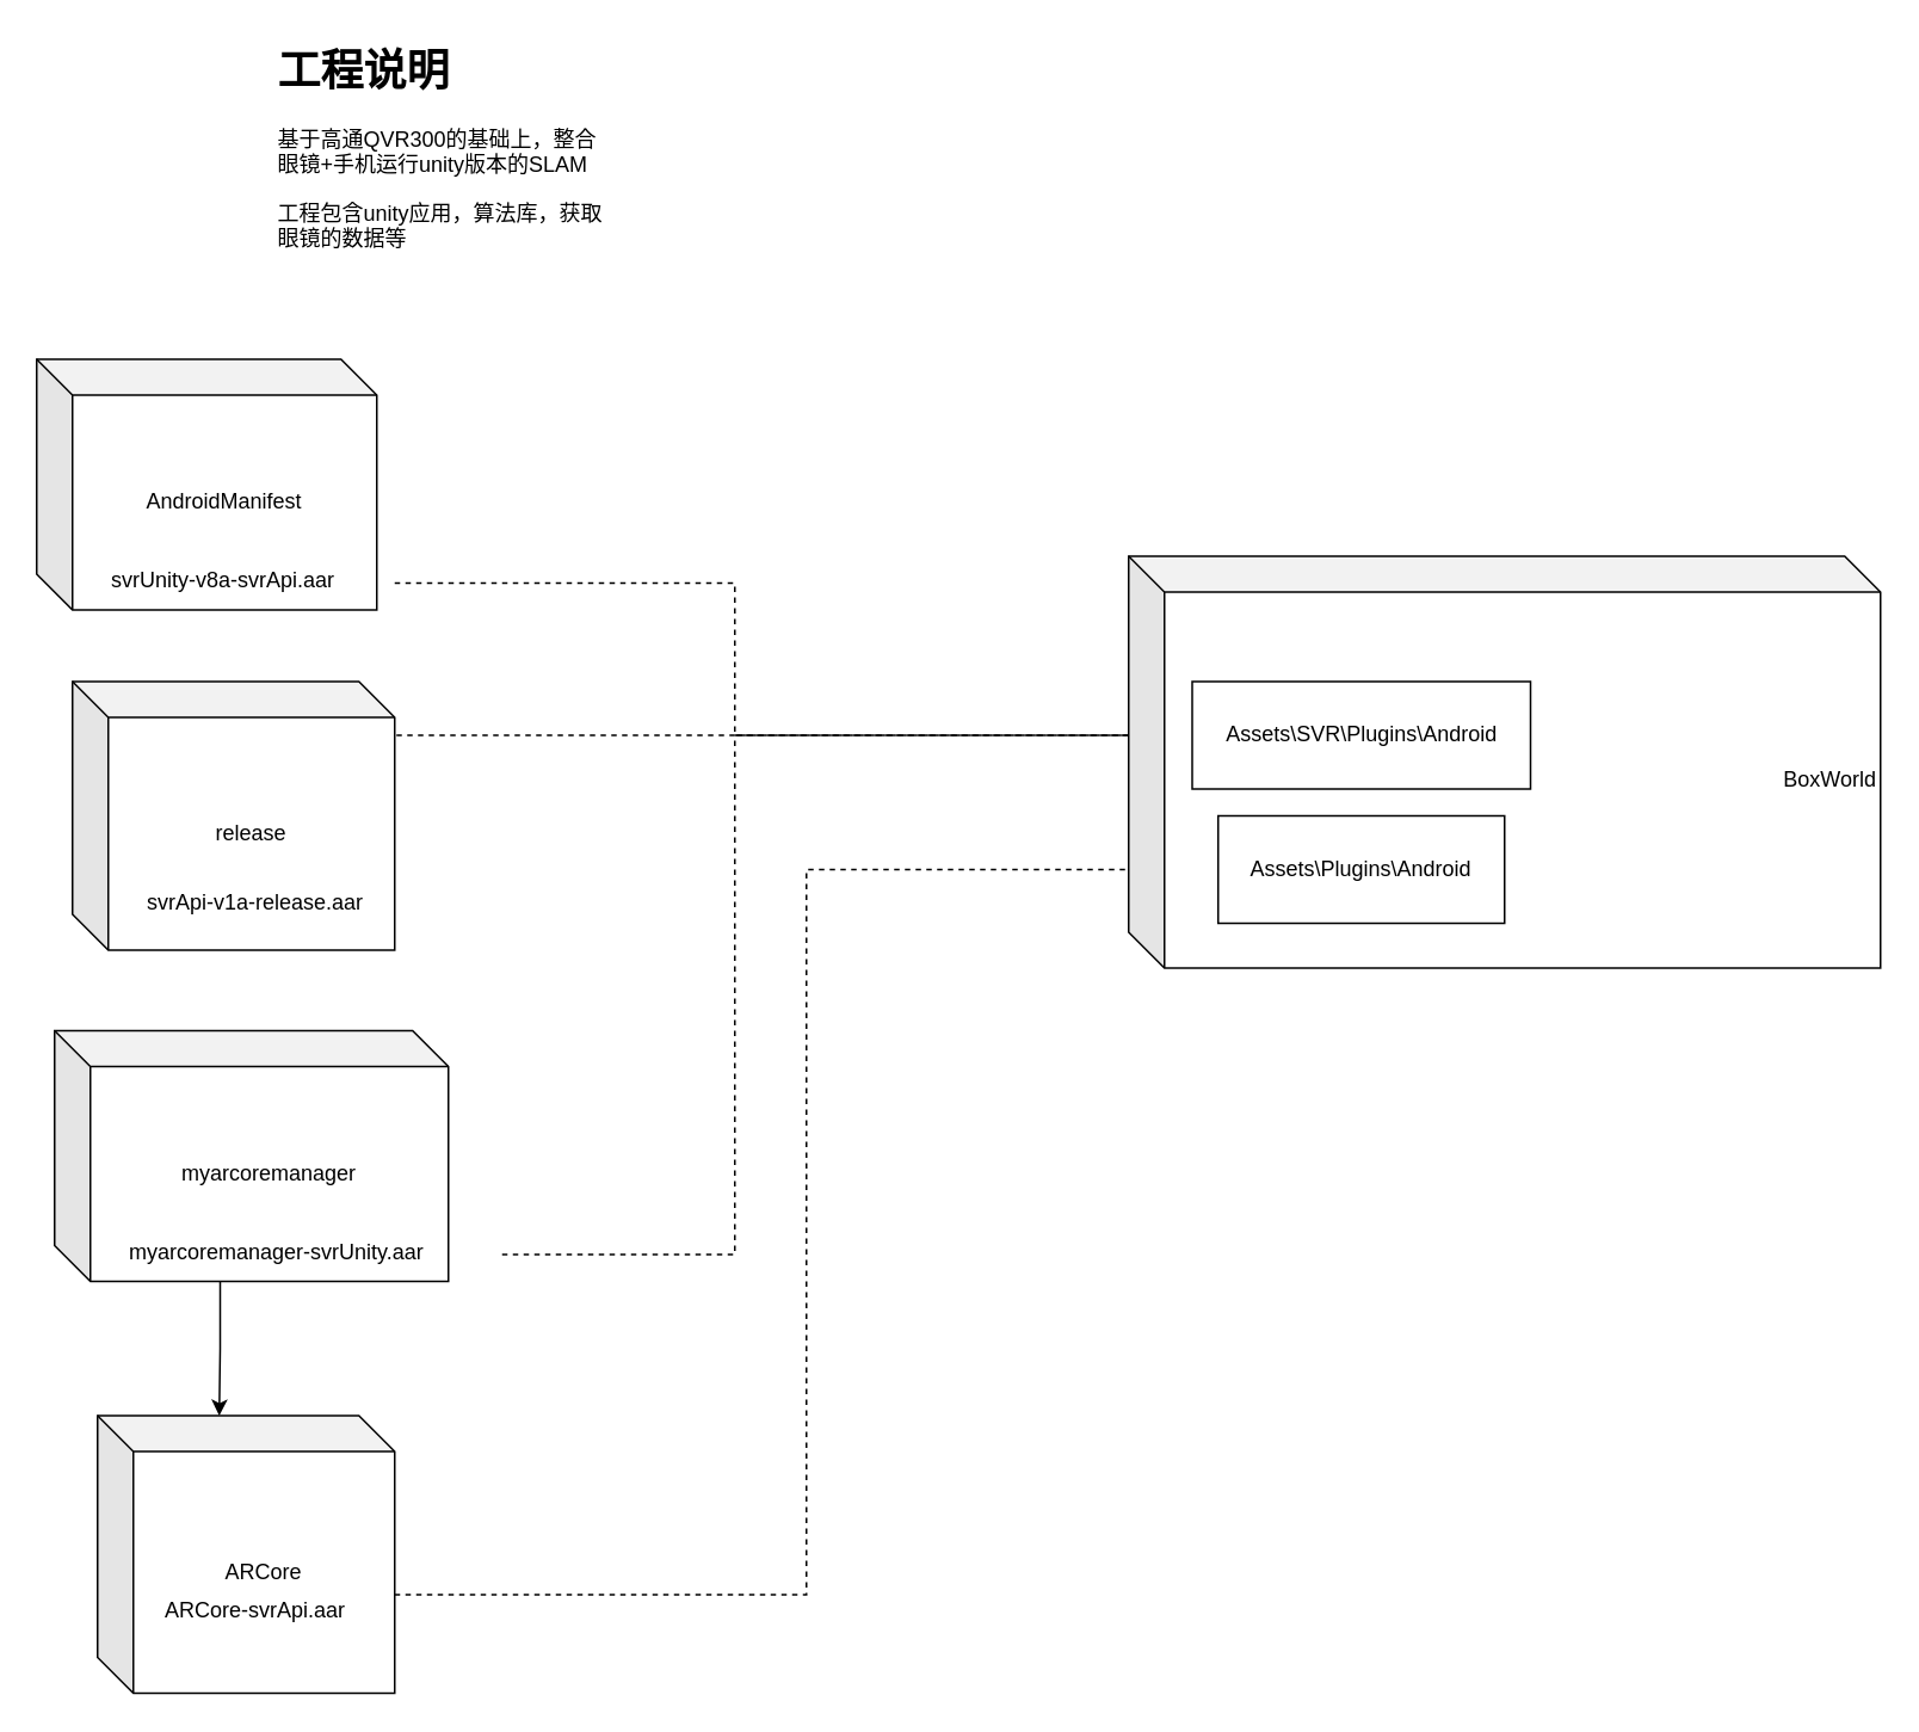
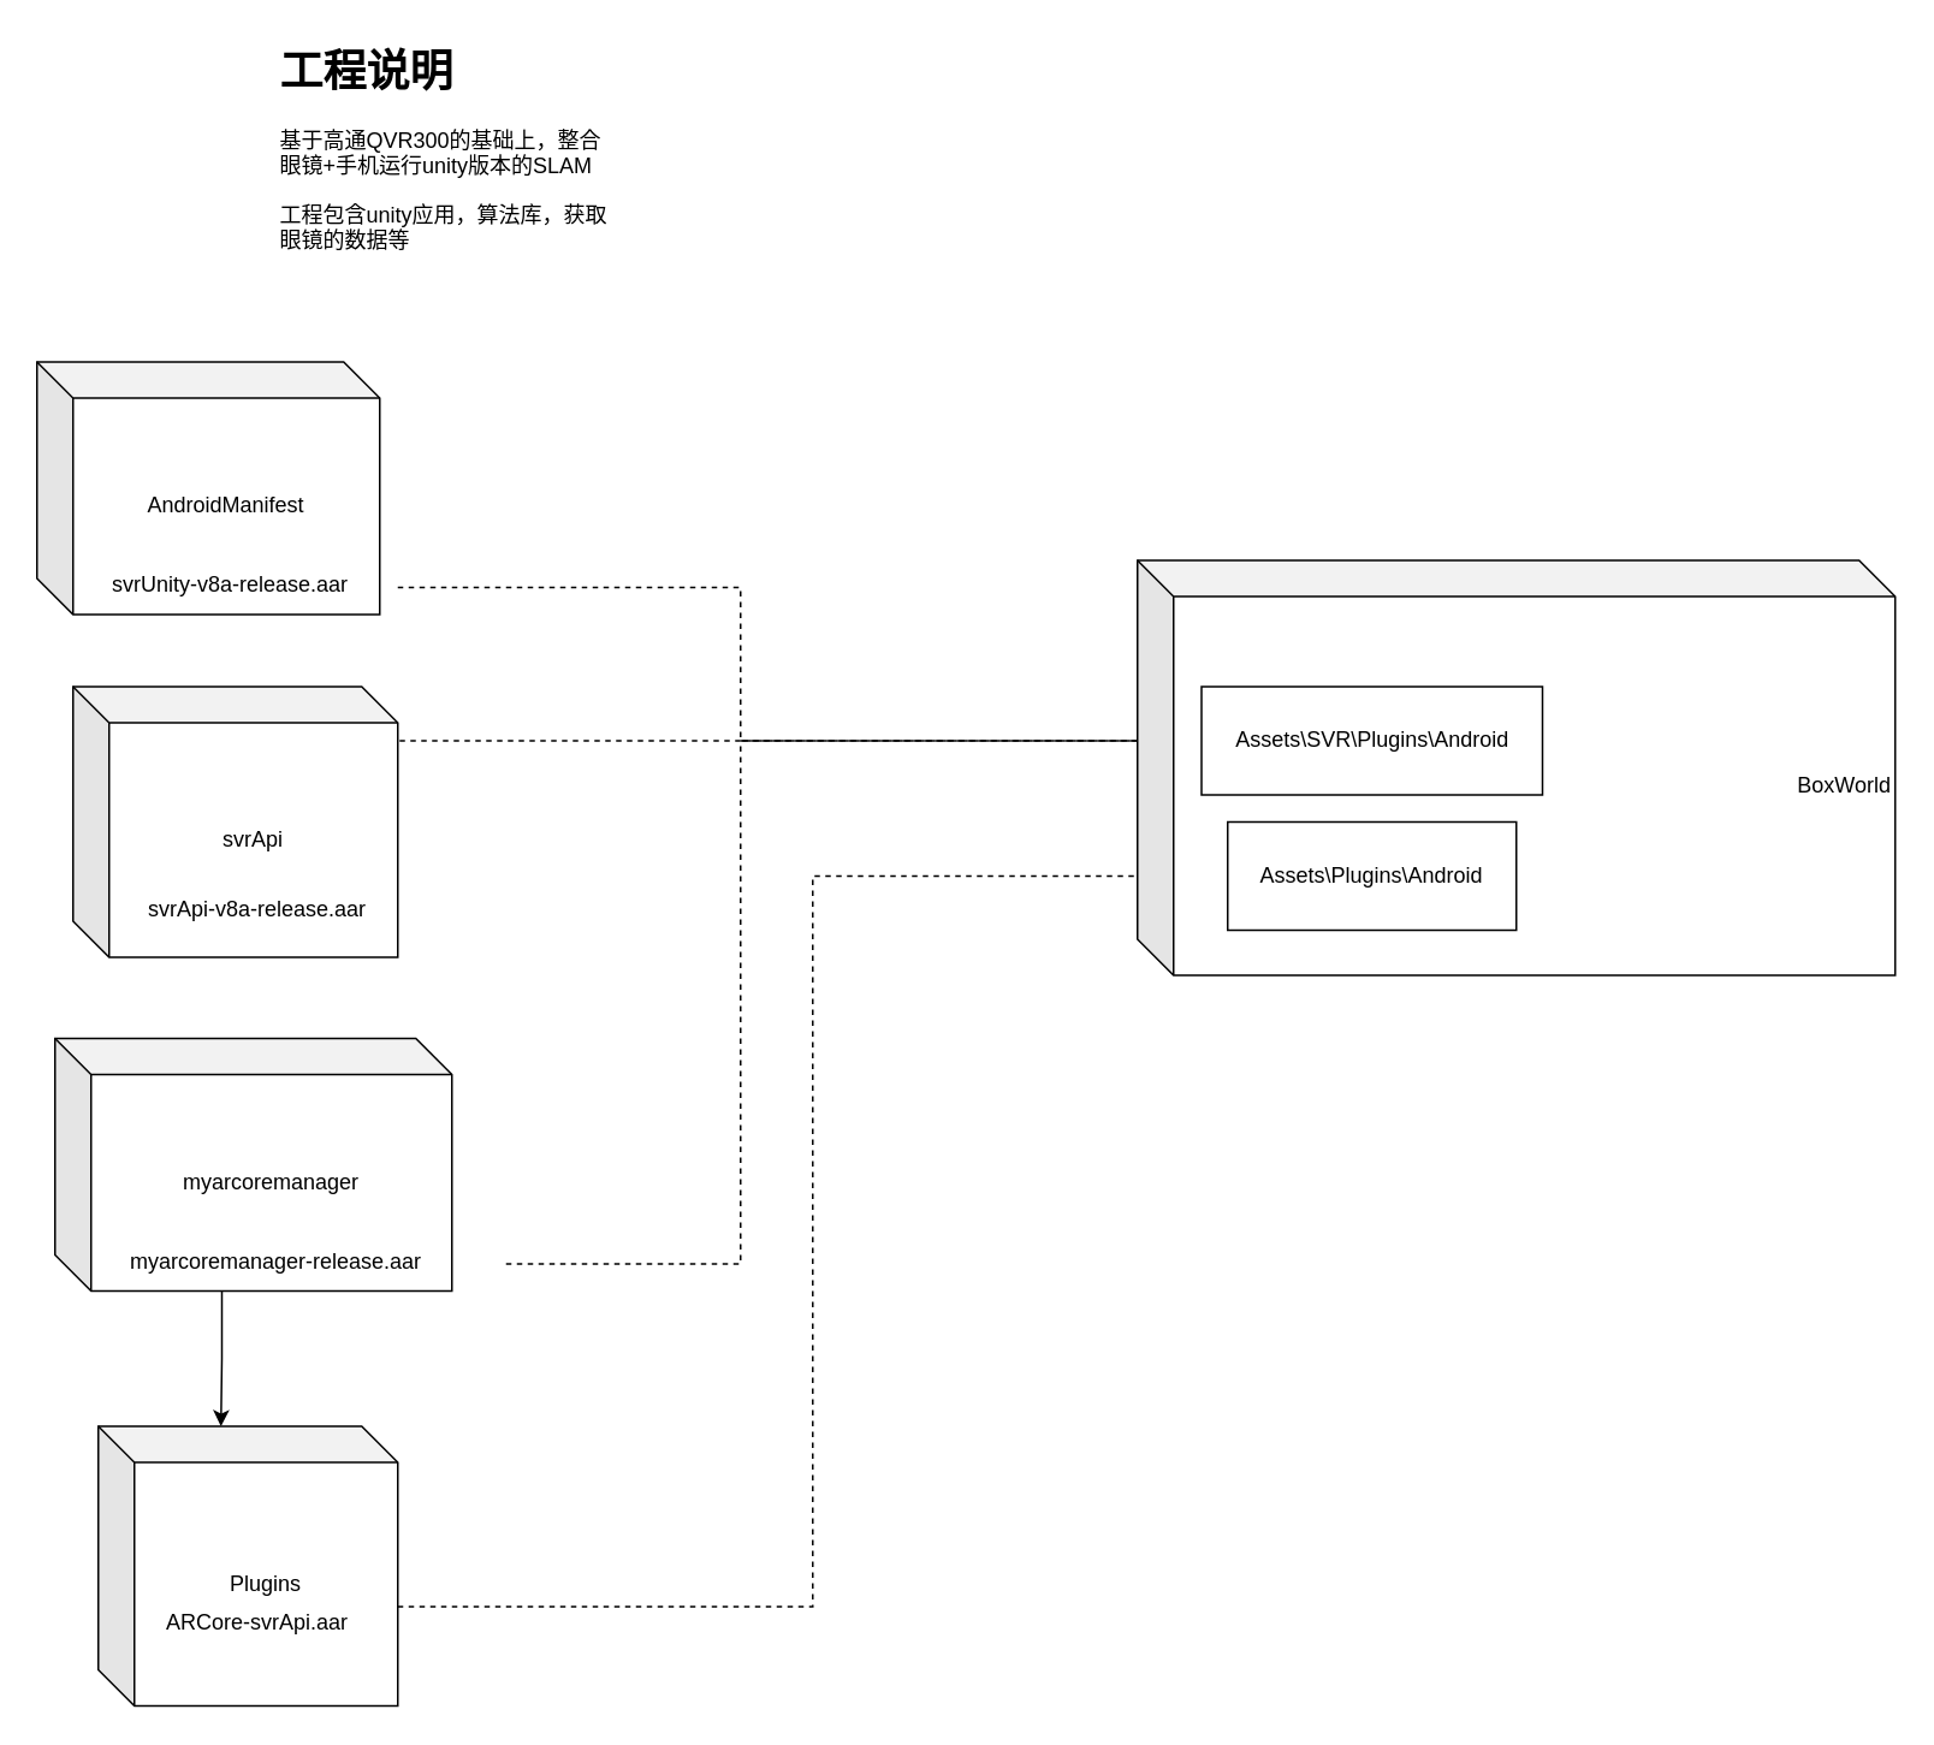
- <mxCell id="16" value="svrUnity-v8a-svrApi.aar" style="text;whiteSpace=wrap;html=1;" vertex="1" parent="14"><mxGeometry x="40" y="110" width="160" height="30" as="geometry" /></mxCell>
+ <mxCell id="16" value="svrUnity-v8a-release.aar" style="text;whiteSpace=wrap;html=1;" vertex="1" parent="14"><mxGeometry x="40" y="110" width="160" height="30" as="geometry" /></mxCell>
- <mxCell id="12" value="release" style="shape=cube;whiteSpace=wrap;html=1;boundedLbl=1;backgroundOutline=1;darkOpacity=0.05;darkOpacity2=0.1;" vertex="1" parent="11"><mxGeometry width="180" height="150" as="geometry" /></mxCell>
+ <mxCell id="12" value="svrApi" style="shape=cube;whiteSpace=wrap;html=1;boundedLbl=1;backgroundOutline=1;darkOpacity=0.05;darkOpacity2=0.1;" vertex="1" parent="11"><mxGeometry width="180" height="150" as="geometry" /></mxCell>
- <mxCell id="13" value="svrApi-v1a-release.aar" style="text;whiteSpace=wrap;html=1;" vertex="1" parent="11"><mxGeometry x="40" y="110" width="150" height="30" as="geometry" /></mxCell>
+ <mxCell id="13" value="svrApi-v8a-release.aar" style="text;whiteSpace=wrap;html=1;" vertex="1" parent="11"><mxGeometry x="40" y="110" width="150" height="30" as="geometry" /></mxCell>
- <mxCell id="4" value="myarcoremanager-svrUnity.aar" style="text;whiteSpace=wrap;html=1;" vertex="1" parent="2"><mxGeometry x="40" y="110" width="210" height="30" as="geometry" /></mxCell>
+ <mxCell id="4" value="myarcoremanager-release.aar" style="text;whiteSpace=wrap;html=1;" vertex="1" parent="2"><mxGeometry x="40" y="110" width="210" height="30" as="geometry" /></mxCell>
- <mxCell id="18" value="ARCore" style="shape=cube;whiteSpace=wrap;html=1;boundedLbl=1;backgroundOutline=1;darkOpacity=0.05;darkOpacity2=0.1;" vertex="1" parent="17"><mxGeometry width="166" height="155" as="geometry" /></mxCell>
+ <mxCell id="18" value="Plugins" style="shape=cube;whiteSpace=wrap;html=1;boundedLbl=1;backgroundOutline=1;darkOpacity=0.05;darkOpacity2=0.1;" vertex="1" parent="17"><mxGeometry width="166" height="155" as="geometry" /></mxCell>
